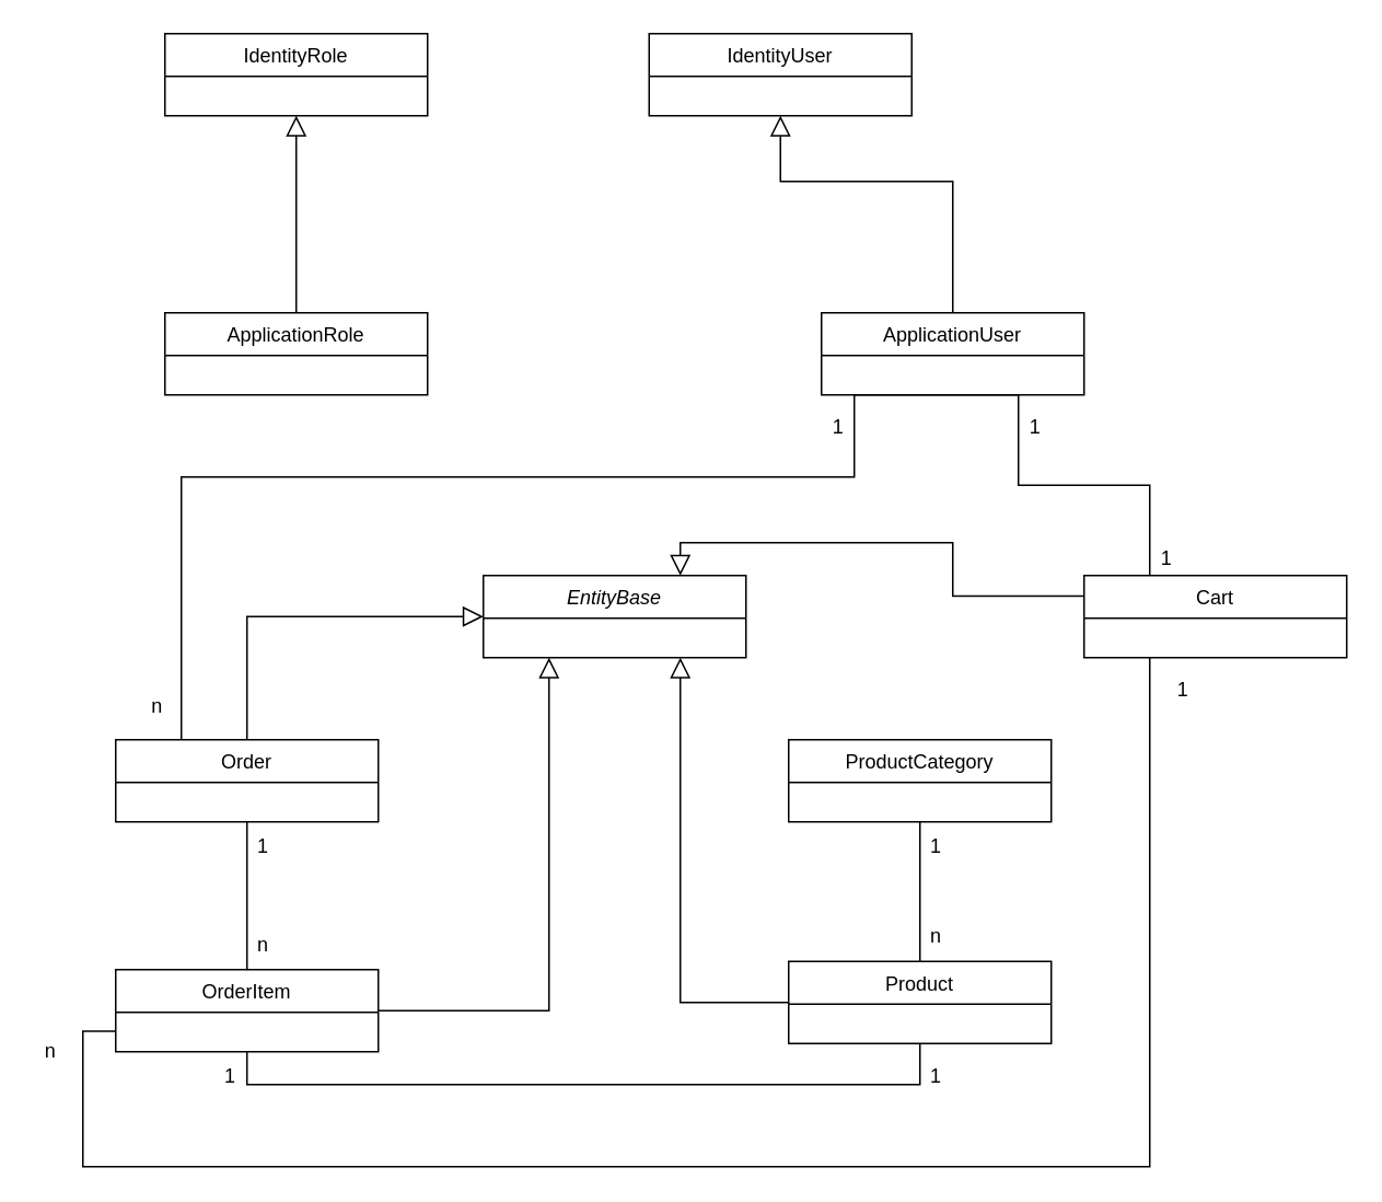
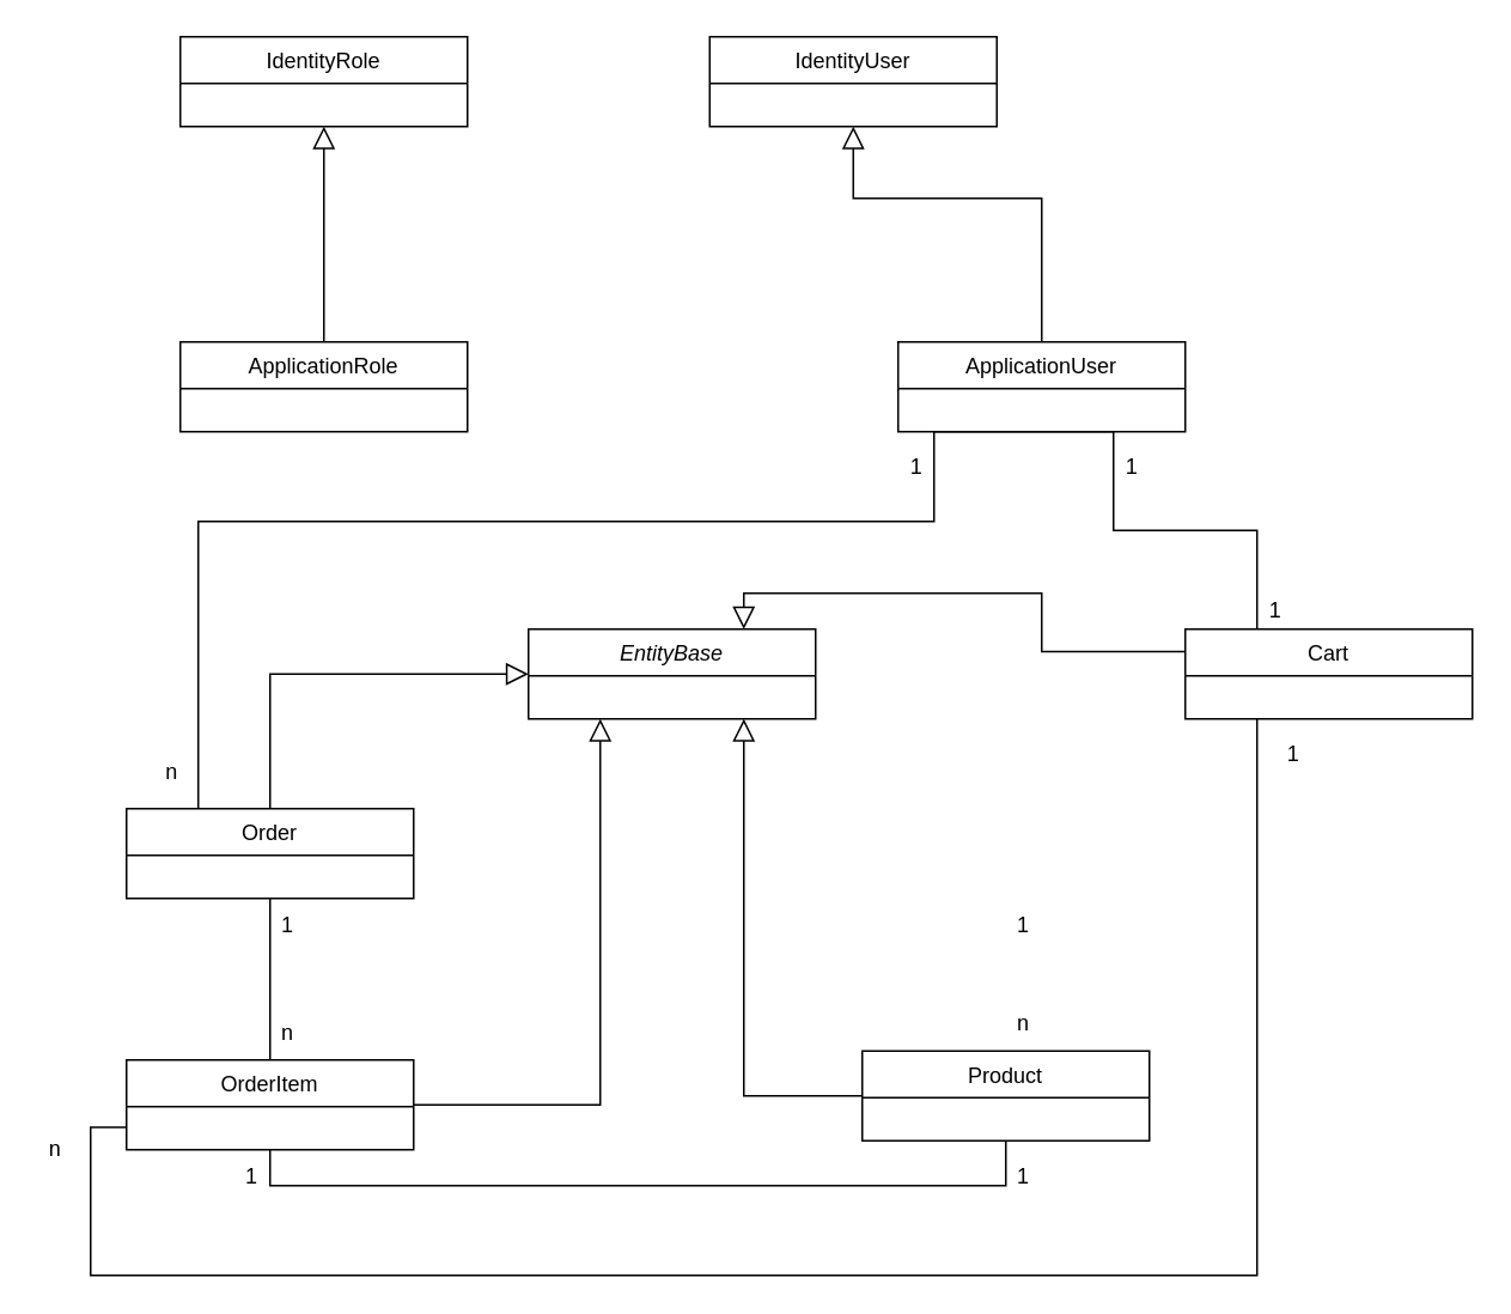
- <mxCell id="15" value="ProductCategory" style="swimlane;fontStyle=0;align=center;verticalAlign=top;childLayout=stackLayout;horizontal=1;startSize=26;horizontalStack=0;resizeParent=1;resizeLast=0;collapsible=1;marginBottom=0;rounded=0;shadow=0;strokeWidth=1;" parent="1" vertex="1"><mxGeometry x="480" y="450" width="160" height="50" as="geometry"><mxRectangle x="340" y="380" width="170" height="26" as="alternateBounds" /></mxGeometry></mxCell>
- <mxCell id="14" style="edgeStyle=orthogonalEdgeStyle;rounded=0;orthogonalLoop=1;jettySize=auto;html=1;entryX=0.5;entryY=0;entryDx=0;entryDy=0;endArrow=none;endFill=0;" parent="1" source="15" target="13" edge="1"><mxGeometry relative="1" as="geometry" /></mxCell>
